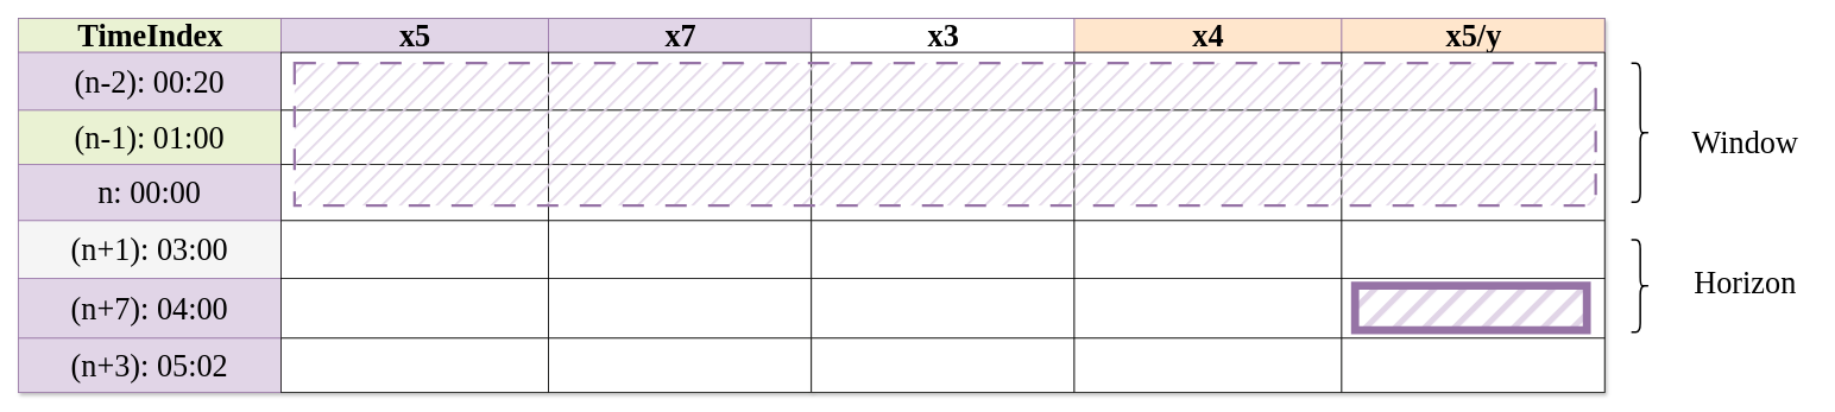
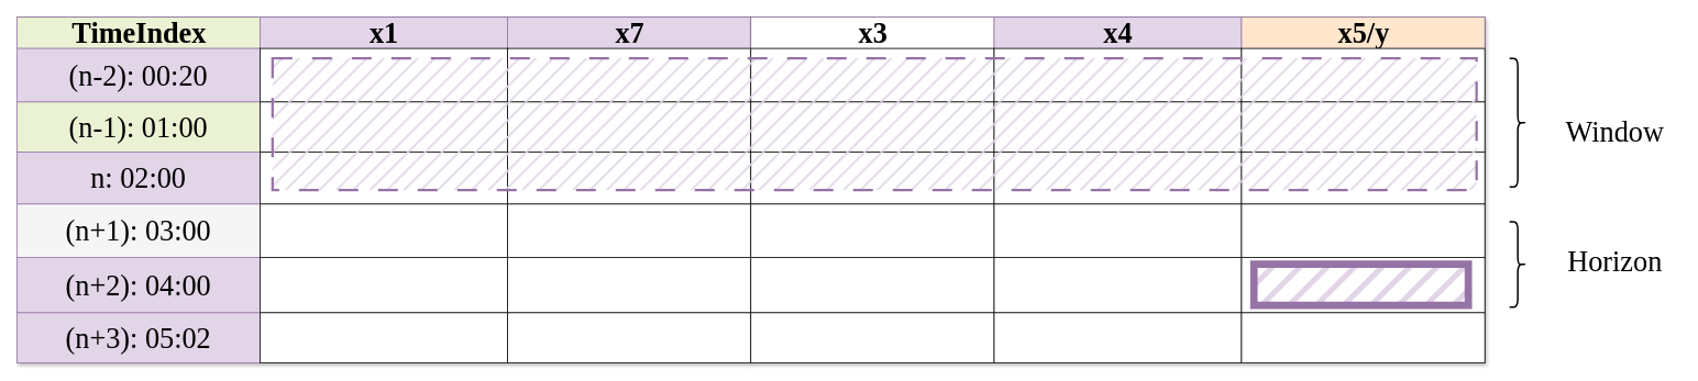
- <mxCell id="5" value="x5" style="connectable=0;recursiveResize=0;strokeColor=#9673a6;fillColor=#e1d5e7;align=center;fontStyle=1;html=1;fontFamily=Garamond;fontSize=35;movable=0;resizable=0;rotatable=0;deletable=0;editable=0;" vertex="1" parent="3"><mxGeometry x="295" width="300" height="38" as="geometry"><mxRectangle width="300" height="38" as="alternateBounds" /></mxGeometry></mxCell>
+ <mxCell id="5" value="x1" style="connectable=0;recursiveResize=0;strokeColor=#9673a6;fillColor=#e1d5e7;align=center;fontStyle=1;html=1;fontFamily=Garamond;fontSize=35;movable=0;resizable=0;rotatable=0;deletable=0;editable=0;" vertex="1" parent="3"><mxGeometry x="295" width="300" height="38" as="geometry"><mxRectangle width="300" height="38" as="alternateBounds" /></mxGeometry></mxCell>
- <mxCell id="35" value="x4" style="connectable=0;recursiveResize=0;strokeColor=#9673a6;fillColor=#ffe6cc;align=center;fontStyle=1;html=1;fontFamily=Garamond;fontSize=35;movable=0;resizable=0;rotatable=0;deletable=0;editable=0;" vertex="1" parent="33"><mxGeometry x="295" width="300" height="38" as="geometry"><mxRectangle width="300" height="38" as="alternateBounds" /></mxGeometry></mxCell>
+ <mxCell id="35" value="x4" style="connectable=0;recursiveResize=0;strokeColor=#9673a6;fillColor=#e1d5e7;align=center;fontStyle=1;html=1;fontFamily=Garamond;fontSize=35;movable=0;resizable=0;rotatable=0;deletable=0;editable=0;" vertex="1" parent="33"><mxGeometry x="295" width="300" height="38" as="geometry"><mxRectangle width="300" height="38" as="alternateBounds" /></mxGeometry></mxCell>
- <mxCell id="16" value="n: 00:00" style="connectable=0;recursiveResize=0;whiteSpace=wrap;html=1;fillColor=#e1d5e7;strokeColor=#9673a6;fontFamily=Garamond;fontSize=35;movable=0;resizable=0;rotatable=0;deletable=0;editable=0;" vertex="1" parent="15"><mxGeometry width="295" height="63" as="geometry"><mxRectangle width="295" height="63" as="alternateBounds" /></mxGeometry></mxCell>
+ <mxCell id="16" value="n: 02:00" style="connectable=0;recursiveResize=0;whiteSpace=wrap;html=1;fillColor=#e1d5e7;strokeColor=#9673a6;fontFamily=Garamond;fontSize=35;movable=0;resizable=0;rotatable=0;deletable=0;editable=0;" vertex="1" parent="15"><mxGeometry width="295" height="63" as="geometry"><mxRectangle width="295" height="63" as="alternateBounds" /></mxGeometry></mxCell>
- <mxCell id="24" value="(n+7): 04:00" style="connectable=0;recursiveResize=0;strokeColor=#9673a6;fillColor=#e1d5e7;fontStyle=0;align=center;whiteSpace=wrap;html=1;fontFamily=Garamond;fontSize=35;movable=0;resizable=0;rotatable=0;deletable=0;editable=0;" vertex="1" parent="23"><mxGeometry width="295" height="67" as="geometry"><mxRectangle width="295" height="67" as="alternateBounds" /></mxGeometry></mxCell>
+ <mxCell id="24" value="(n+2): 04:00" style="connectable=0;recursiveResize=0;strokeColor=#9673a6;fillColor=#e1d5e7;fontStyle=0;align=center;whiteSpace=wrap;html=1;fontFamily=Garamond;fontSize=35;movable=0;resizable=0;rotatable=0;deletable=0;editable=0;" vertex="1" parent="23"><mxGeometry width="295" height="67" as="geometry"><mxRectangle width="295" height="67" as="alternateBounds" /></mxGeometry></mxCell>
